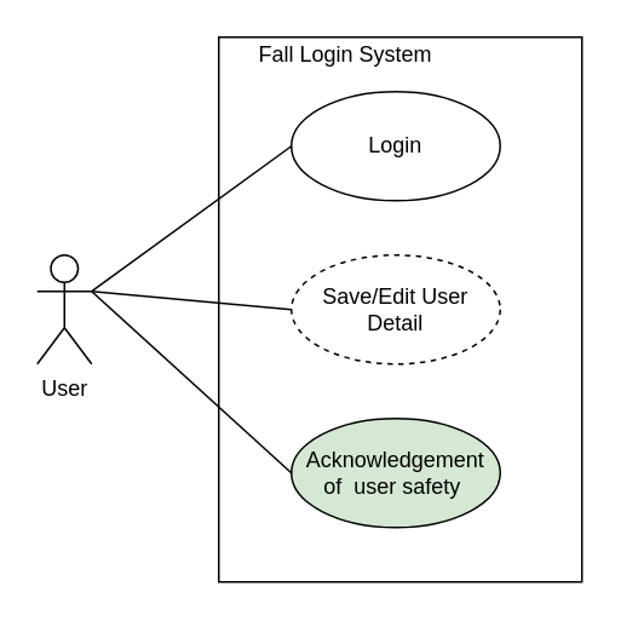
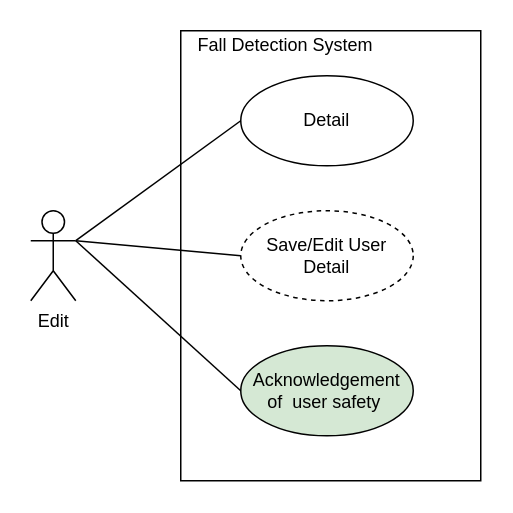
- <mxCell id="7" value="Fall Login System" style="text;html=1;strokeColor=none;fillColor=none;align=center;verticalAlign=middle;whiteSpace=wrap;rounded=0;" vertex="1" parent="1"><mxGeometry x="120" y="20" width="140" height="20" as="geometry" /></mxCell>
+ <mxCell id="7" value="Fall Detection System" style="text;html=1;strokeColor=none;fillColor=none;align=center;verticalAlign=middle;whiteSpace=wrap;rounded=0;" vertex="1" parent="1"><mxGeometry x="120" y="20" width="140" height="20" as="geometry" /></mxCell>
- <mxCell id="4" value="Login" style="ellipse;whiteSpace=wrap;html=1;" vertex="1" parent="1"><mxGeometry x="160" y="50" width="115" height="60" as="geometry" /></mxCell>
+ <mxCell id="4" value="Detail" style="ellipse;whiteSpace=wrap;html=1;" vertex="1" parent="1"><mxGeometry x="160" y="50" width="115" height="60" as="geometry" /></mxCell>
- <mxCell id="2" value="User" style="shape=umlActor;verticalLabelPosition=bottom;labelBackgroundColor=#ffffff;verticalAlign=top;html=1;outlineConnect=0;" vertex="1" parent="1"><mxGeometry x="20" y="140" width="30" height="60" as="geometry" /></mxCell>
+ <mxCell id="2" value="Edit" style="shape=umlActor;verticalLabelPosition=bottom;labelBackgroundColor=#ffffff;verticalAlign=top;html=1;outlineConnect=0;" vertex="1" parent="1"><mxGeometry x="20" y="140" width="30" height="60" as="geometry" /></mxCell>
